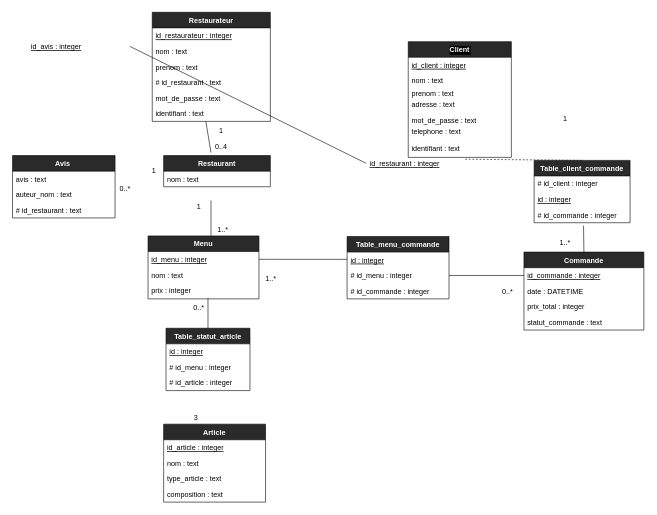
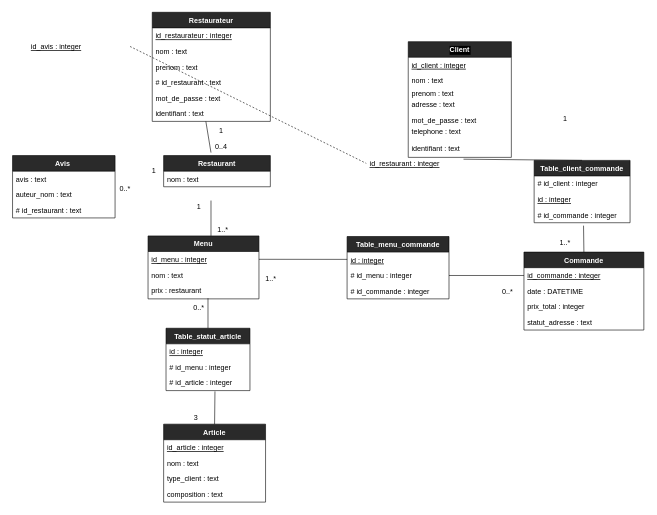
- <mxCell id="67" value="" style="endArrow=none;html=1;entryX=0;entryY=0.5;entryDx=0;entryDy=0;exitX=1;exitY=0.5;exitDx=0;exitDy=0;strokeColor=#000000;" edge="1" parent="1" source="71" target="72"><mxGeometry width="50" height="50" relative="1" as="geometry"><mxPoint x="211" y="293" as="sourcePoint" /><mxPoint x="261" y="244" as="targetPoint" /></mxGeometry></mxCell>
+ <mxCell id="67" value="" style="endArrow=none;html=1;entryX=0;entryY=0.5;entryDx=0;entryDy=0;exitX=1;exitY=0.5;exitDx=0;exitDy=0;strokeColor=#000000;dashed=1;" edge="1" parent="1" source="71" target="72"><mxGeometry width="50" height="50" relative="1" as="geometry"><mxPoint x="211" y="293" as="sourcePoint" /><mxPoint x="261" y="244" as="targetPoint" /></mxGeometry></mxCell>
- <mxCell id="45" style="edgeStyle=none;html=1;exitX=0.5;exitY=0;exitDx=0;exitDy=0;entryX=0.536;entryY=1.054;entryDx=0;entryDy=0;entryPerimeter=0;endArrow=none;endFill=0;strokeColor=#000000;dashed=1;" edge="1" parent="1" source="46" target="44"><mxGeometry relative="1" as="geometry" /></mxCell>
+ <mxCell id="45" style="edgeStyle=none;html=1;exitX=0.5;exitY=0;exitDx=0;exitDy=0;entryX=0.536;entryY=1.054;entryDx=0;entryDy=0;entryPerimeter=0;endArrow=none;endFill=0;strokeColor=#000000;" edge="1" parent="1" source="46" target="44"><mxGeometry relative="1" as="geometry" /></mxCell>
- <mxCell id="21" value="prix : integer" style="text;strokeColor=none;fillColor=none;align=left;verticalAlign=top;spacingLeft=4;spacingRight=4;overflow=hidden;rotatable=0;points=[[0,0.5],[1,0.5]];portConstraint=eastwest;fontColor=#000000;" vertex="1" parent="18"><mxGeometry y="78" width="185" height="27" as="geometry" /></mxCell>
+ <mxCell id="21" value="prix : restaurant" style="text;strokeColor=none;fillColor=none;align=left;verticalAlign=top;spacingLeft=4;spacingRight=4;overflow=hidden;rotatable=0;points=[[0,0.5],[1,0.5]];portConstraint=eastwest;fontColor=#000000;" vertex="1" parent="18"><mxGeometry y="78" width="185" height="27" as="geometry" /></mxCell>
- <mxCell id="55" value="statut_commande : text" style="text;strokeColor=none;fillColor=none;align=left;verticalAlign=top;spacingLeft=4;spacingRight=4;overflow=hidden;rotatable=0;points=[[0,0.5],[1,0.5]];portConstraint=eastwest;rounded=0;shadow=0;glass=0;sketch=0;fontColor=#000000;" vertex="1" parent="51"><mxGeometry y="104" width="200" height="26" as="geometry" /></mxCell>
+ <mxCell id="55" value="statut_adresse : text" style="text;strokeColor=none;fillColor=none;align=left;verticalAlign=top;spacingLeft=4;spacingRight=4;overflow=hidden;rotatable=0;points=[[0,0.5],[1,0.5]];portConstraint=eastwest;rounded=0;shadow=0;glass=0;sketch=0;fontColor=#000000;" vertex="1" parent="51"><mxGeometry y="104" width="200" height="26" as="geometry" /></mxCell>
+ <mxCell id="25" style="edgeStyle=none;html=1;exitX=0.5;exitY=0;exitDx=0;exitDy=0;entryX=0.583;entryY=1.049;entryDx=0;entryDy=0;entryPerimeter=0;endArrow=none;endFill=0;strokeColor=#000000;" edge="1" parent="1" source="26" target="37"><mxGeometry relative="1" as="geometry" /></mxCell>
- <mxCell id="29" value="type_article : text" style="text;strokeColor=none;fillColor=none;align=left;verticalAlign=top;spacingLeft=4;spacingRight=4;overflow=hidden;rotatable=0;points=[[0,0.5],[1,0.5]];portConstraint=eastwest;fontColor=#000000;" vertex="1" parent="26"><mxGeometry y="78" width="170" height="26" as="geometry" /></mxCell>
+ <mxCell id="29" value="type_client : text" style="text;strokeColor=none;fillColor=none;align=left;verticalAlign=top;spacingLeft=4;spacingRight=4;overflow=hidden;rotatable=0;points=[[0,0.5],[1,0.5]];portConstraint=eastwest;fontColor=#000000;" vertex="1" parent="26"><mxGeometry y="78" width="170" height="26" as="geometry" /></mxCell>
